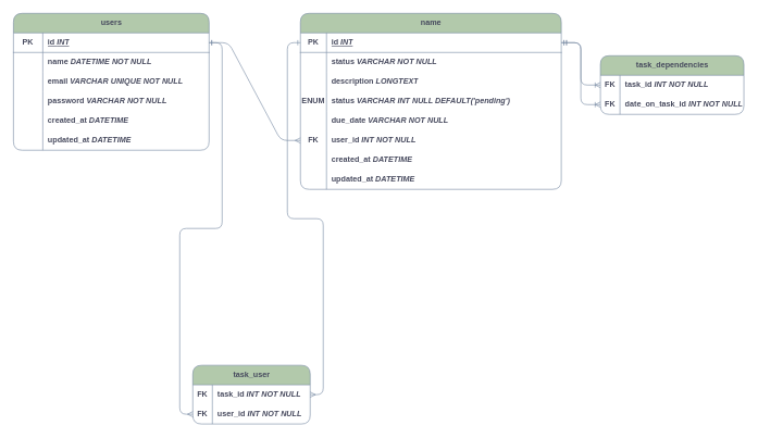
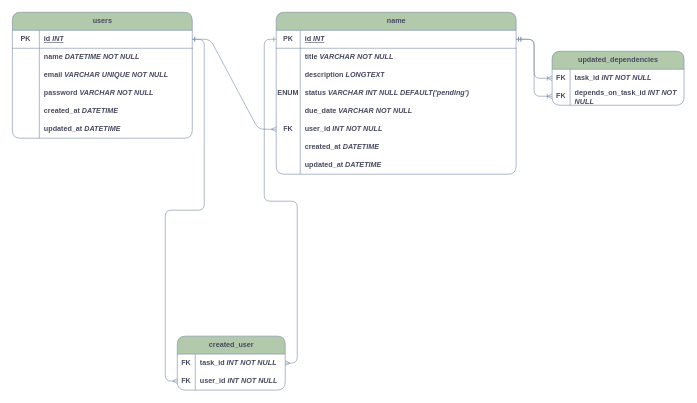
- <mxCell id="27" value="&lt;b&gt;status&amp;nbsp;&lt;i&gt;VARCHAR NOT NULL&lt;/i&gt;&lt;/b&gt;" style="shape=partialRectangle;connectable=0;fillColor=none;top=0;left=0;bottom=0;right=0;align=left;spacingLeft=6;overflow=hidden;whiteSpace=wrap;html=1;labelBackgroundColor=none;strokeColor=#788AA3;fontColor=#46495D;rounded=1;" parent="25" vertex="1"><mxGeometry x="40" width="360" height="30" as="geometry"><mxRectangle width="360" height="30" as="alternateBounds" /></mxGeometry></mxCell>
+ <mxCell id="27" value="&lt;b&gt;title&amp;nbsp;&lt;i&gt;VARCHAR NOT NULL&lt;/i&gt;&lt;/b&gt;" style="shape=partialRectangle;connectable=0;fillColor=none;top=0;left=0;bottom=0;right=0;align=left;spacingLeft=6;overflow=hidden;whiteSpace=wrap;html=1;labelBackgroundColor=none;strokeColor=#788AA3;fontColor=#46495D;rounded=1;" parent="25" vertex="1"><mxGeometry x="40" width="360" height="30" as="geometry"><mxRectangle width="360" height="30" as="alternateBounds" /></mxGeometry></mxCell>
- <mxCell id="51" value="task_dependencies" style="shape=table;startSize=30;container=1;collapsible=1;childLayout=tableLayout;fixedRows=1;rowLines=0;fontStyle=1;align=center;resizeLast=1;html=1;labelBackgroundColor=none;fillColor=#B2C9AB;strokeColor=#788AA3;fontColor=#46495D;rounded=1;" parent="1" vertex="1"><mxGeometry x="920" y="85" width="220" height="90" as="geometry" /></mxCell>
+ <mxCell id="51" value="updated_dependencies" style="shape=table;startSize=30;container=1;collapsible=1;childLayout=tableLayout;fixedRows=1;rowLines=0;fontStyle=1;align=center;resizeLast=1;html=1;labelBackgroundColor=none;fillColor=#B2C9AB;strokeColor=#788AA3;fontColor=#46495D;rounded=1;" parent="1" vertex="1"><mxGeometry x="920" y="85" width="220" height="90" as="geometry" /></mxCell>
- <mxCell id="57" value="&lt;b&gt;date_on_task_id &lt;i&gt;INT&amp;nbsp;&lt;/i&gt;&lt;/b&gt;&lt;b&gt;&lt;i&gt;NOT NULL&lt;/i&gt;&lt;/b&gt;" style="shape=partialRectangle;connectable=0;fillColor=none;top=0;left=0;bottom=0;right=0;align=left;spacingLeft=6;overflow=hidden;whiteSpace=wrap;html=1;labelBackgroundColor=none;strokeColor=#788AA3;fontColor=#46495D;rounded=1;" parent="55" vertex="1"><mxGeometry x="30" width="190" height="30" as="geometry"><mxRectangle width="190" height="30" as="alternateBounds" /></mxGeometry></mxCell>
+ <mxCell id="57" value="&lt;b&gt;depends_on_task_id &lt;i&gt;INT&amp;nbsp;&lt;/i&gt;&lt;/b&gt;&lt;b&gt;&lt;i&gt;NOT NULL&lt;/i&gt;&lt;/b&gt;" style="shape=partialRectangle;connectable=0;fillColor=none;top=0;left=0;bottom=0;right=0;align=left;spacingLeft=6;overflow=hidden;whiteSpace=wrap;html=1;labelBackgroundColor=none;strokeColor=#788AA3;fontColor=#46495D;rounded=1;" parent="55" vertex="1"><mxGeometry x="30" width="190" height="30" as="geometry"><mxRectangle width="190" height="30" as="alternateBounds" /></mxGeometry></mxCell>
- <mxCell id="60" value="task_user" style="shape=table;startSize=30;container=1;collapsible=1;childLayout=tableLayout;fixedRows=1;rowLines=0;fontStyle=1;align=center;resizeLast=1;html=1;labelBackgroundColor=none;fillColor=#B2C9AB;strokeColor=#788AA3;fontColor=#46495D;rounded=1;" parent="1" vertex="1"><mxGeometry x="295" y="560" width="180" height="90" as="geometry" /></mxCell>
+ <mxCell id="60" value="created_user" style="shape=table;startSize=30;container=1;collapsible=1;childLayout=tableLayout;fixedRows=1;rowLines=0;fontStyle=1;align=center;resizeLast=1;html=1;labelBackgroundColor=none;fillColor=#B2C9AB;strokeColor=#788AA3;fontColor=#46495D;rounded=1;" parent="1" vertex="1"><mxGeometry x="295" y="560" width="180" height="90" as="geometry" /></mxCell>
